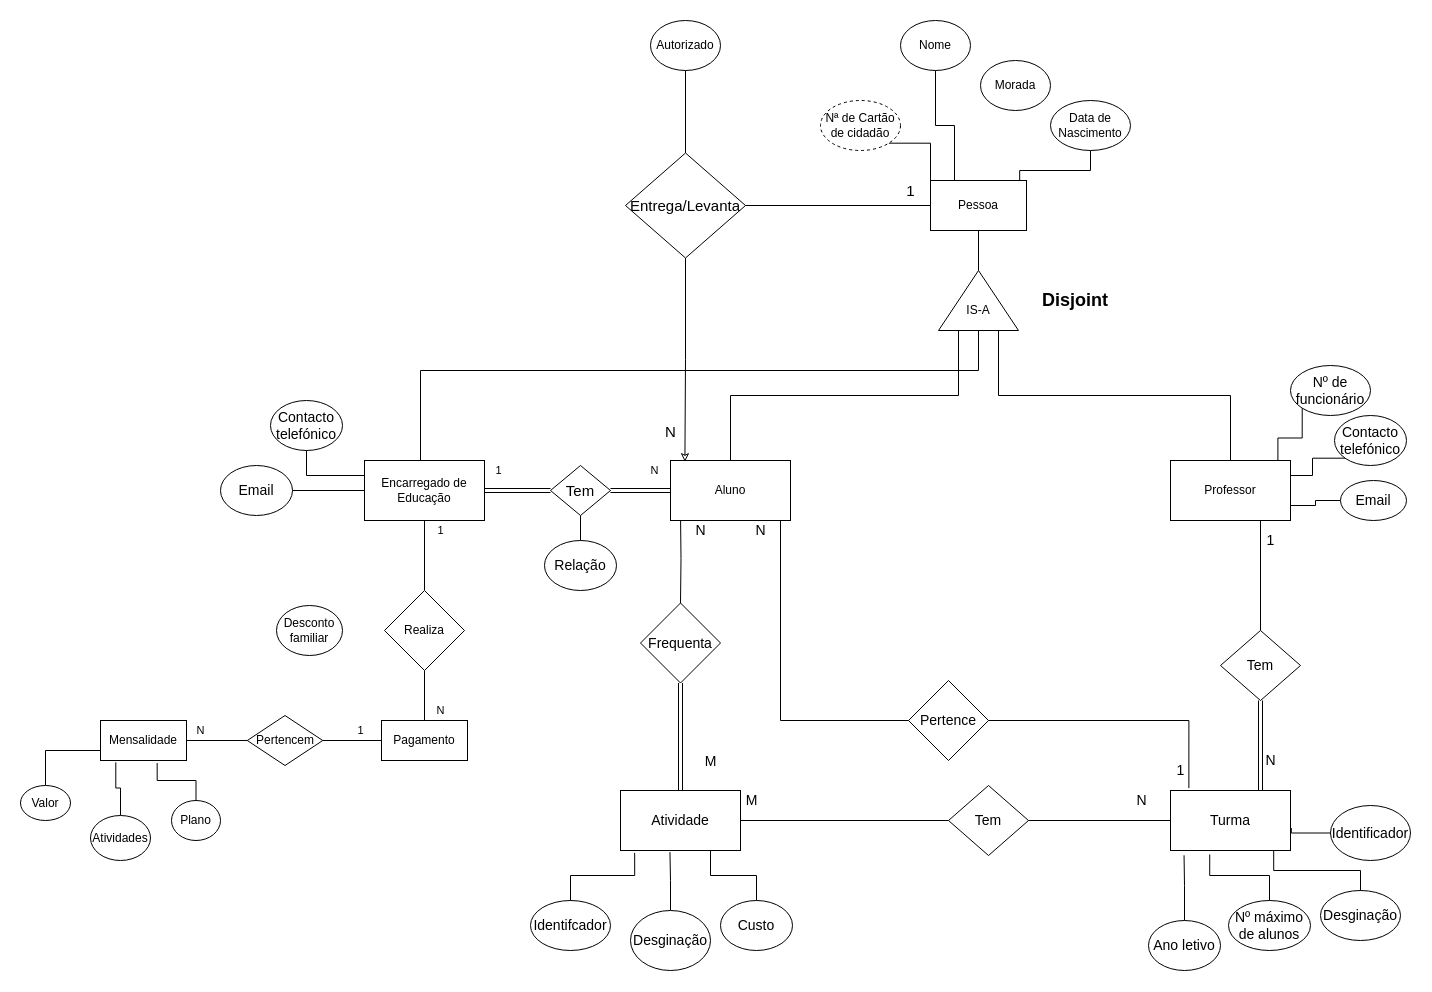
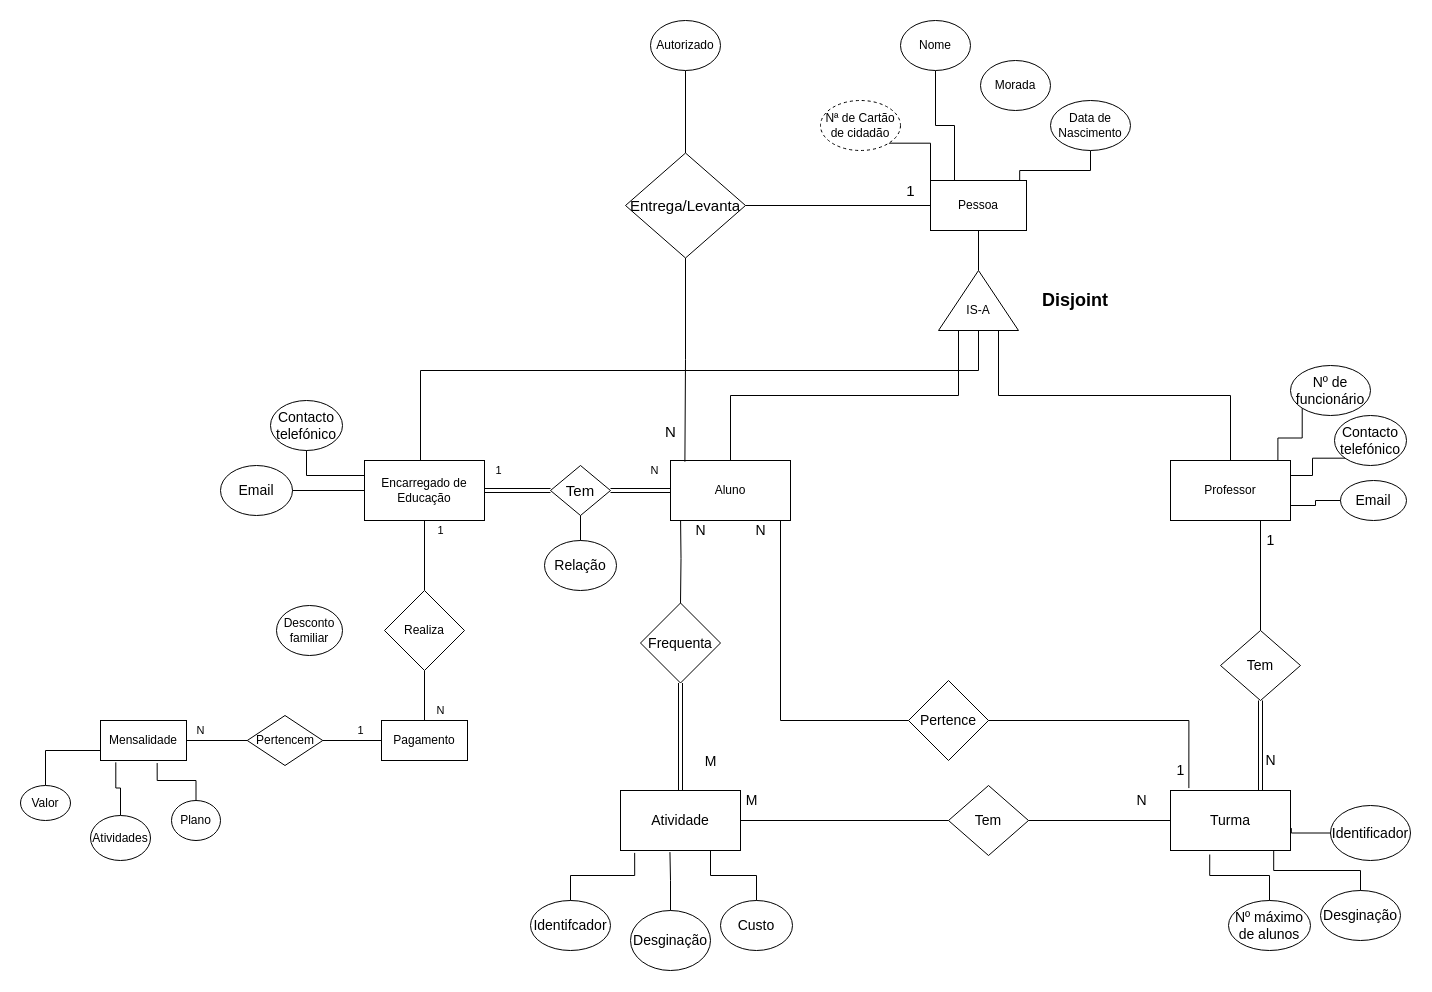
- <mxCell id="23" value="N" style="edgeStyle=orthogonalEdgeStyle;rounded=0;orthogonalLoop=1;jettySize=auto;html=1;exitX=0.5;exitY=1;exitDx=0;exitDy=0;entryX=0.12;entryY=0.02;entryDx=0;entryDy=0;entryPerimeter=0;fontSize=15;endArrow=classic;endFill=0;" edge="1" parent="1" source="24" target="18"><mxGeometry x="0.692" y="-14" relative="1" as="geometry"><mxPoint y="1" as="offset" /></mxGeometry></mxCell>
+ <mxCell id="23" value="N" style="edgeStyle=orthogonalEdgeStyle;rounded=0;orthogonalLoop=1;jettySize=auto;html=1;exitX=0.5;exitY=1;exitDx=0;exitDy=0;entryX=0.12;entryY=0.02;entryDx=0;entryDy=0;entryPerimeter=0;fontSize=15;endArrow=none;endFill=0;" edge="1" parent="1" source="24" target="18"><mxGeometry x="0.692" y="-14" relative="1" as="geometry"><mxPoint y="1" as="offset" /></mxGeometry></mxCell>
- <mxCell id="42" style="edgeStyle=orthogonalEdgeStyle;rounded=0;orthogonalLoop=1;jettySize=auto;html=1;entryX=0.113;entryY=1.08;entryDx=0;entryDy=0;entryPerimeter=0;fontSize=14;endArrow=none;endFill=0;" edge="1" parent="1" source="43" target="27"><mxGeometry relative="1" as="geometry" /></mxCell>
- <mxCell id="43" value="Ano letivo" style="ellipse;whiteSpace=wrap;html=1;fontSize=14;fillColor=none;" vertex="1" parent="1"><mxGeometry x="1148" y="920" width="72" height="50" as="geometry" /></mxCell>
